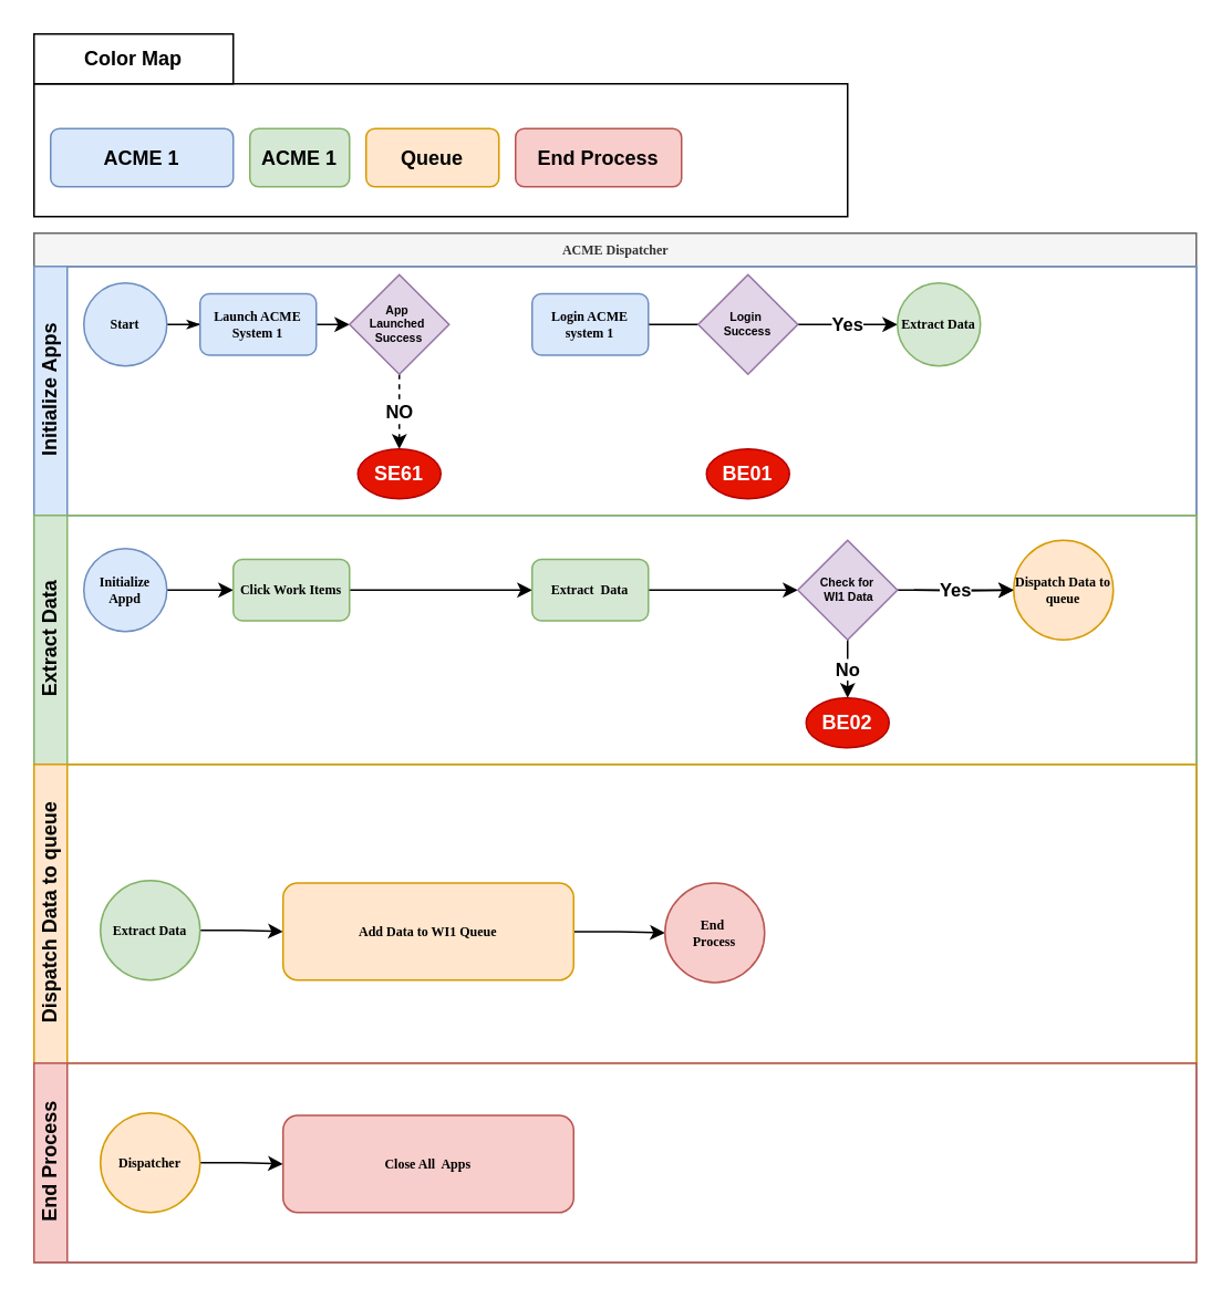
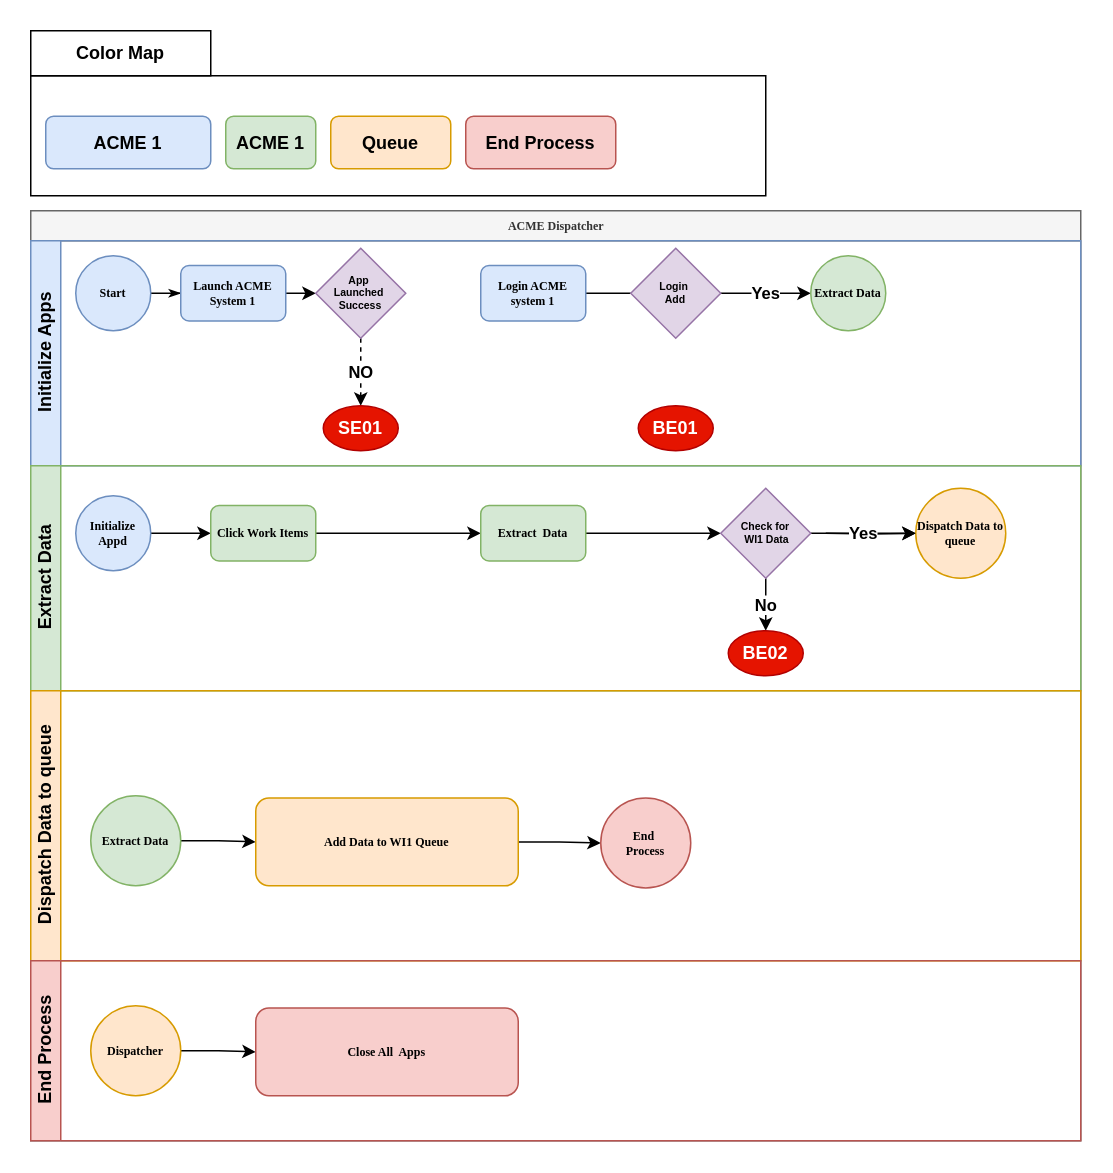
- <mxCell id="14" value="Login&amp;nbsp;&lt;div&gt;Success&lt;/div&gt;" style="rhombus;whiteSpace=wrap;html=1;fillColor=#e1d5e7;strokeColor=#9673a6;fontSize=7;fontStyle=1" parent="3" vertex="1"><mxGeometry x="400" y="5" width="60" height="60" as="geometry" /></mxCell>
+ <mxCell id="14" value="Login&amp;nbsp;&lt;div&gt;Add&lt;/div&gt;" style="rhombus;whiteSpace=wrap;html=1;fillColor=#e1d5e7;strokeColor=#9673a6;fontSize=7;fontStyle=1" parent="3" vertex="1"><mxGeometry x="400" y="5" width="60" height="60" as="geometry" /></mxCell>
- <mxCell id="10" value="SE61" style="ellipse;whiteSpace=wrap;html=1;fontStyle=1;fillColor=#e51400;fontColor=#ffffff;strokeColor=#B20000;" parent="3" vertex="1"><mxGeometry x="195" y="110" width="50" height="30" as="geometry" /></mxCell>
+ <mxCell id="10" value="SE01" style="ellipse;whiteSpace=wrap;html=1;fontStyle=1;fillColor=#e51400;fontColor=#ffffff;strokeColor=#B20000;" parent="3" vertex="1"><mxGeometry x="195" y="110" width="50" height="30" as="geometry" /></mxCell>
